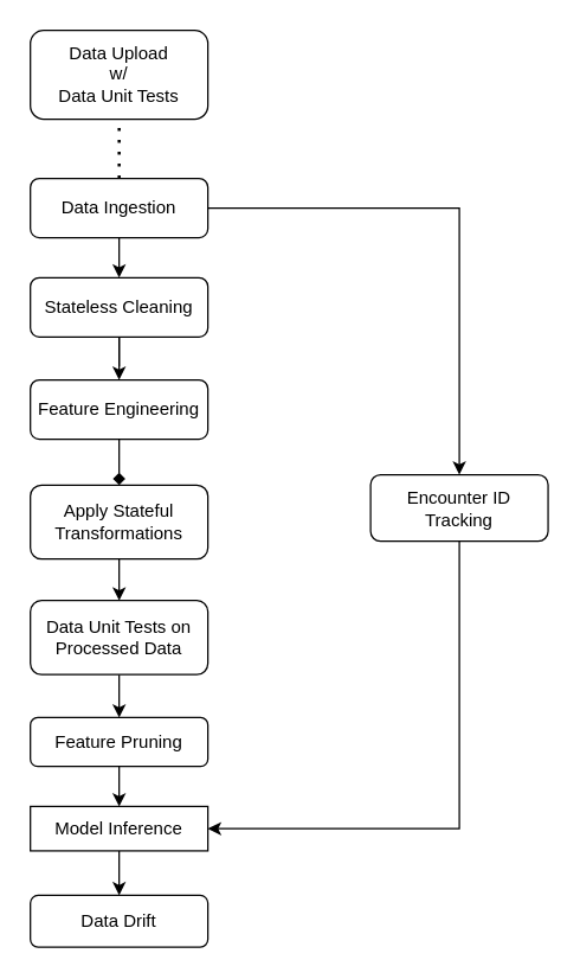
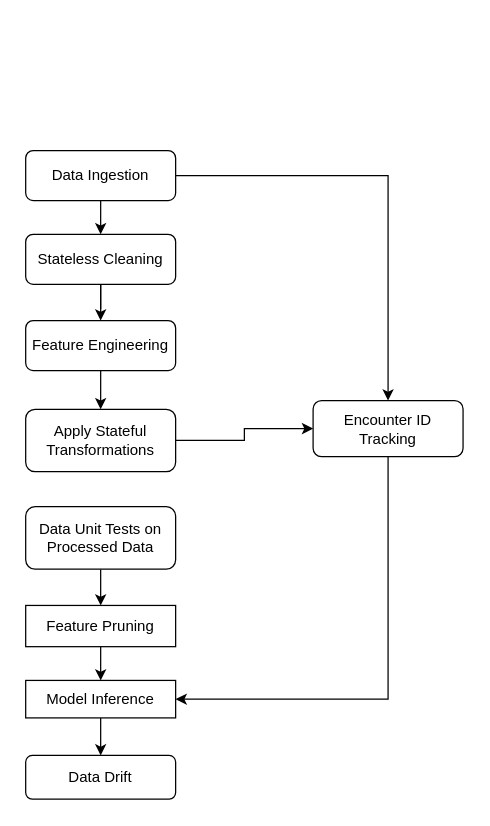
- <mxCell id="18" value="Data Upload&lt;div&gt;w/&lt;/div&gt;&lt;div&gt;Data Unit Tests&lt;/div&gt;" style="rounded=1;whiteSpace=wrap;html=1;" parent="1" vertex="1"><mxGeometry x="20" y="20" width="120" height="60" as="geometry" /></mxCell>
- <mxCell id="19" value="" style="endArrow=none;dashed=1;html=1;dashPattern=1 3;strokeWidth=2;rounded=0;entryX=0.5;entryY=1;entryDx=0;entryDy=0;exitX=0.5;exitY=0;exitDx=0;exitDy=0;" parent="1" source="4" target="18" edge="1"><mxGeometry width="50" height="50" relative="1" as="geometry"><mxPoint x="240" y="210" as="sourcePoint" /><mxPoint x="290" y="160" as="targetPoint" /></mxGeometry></mxCell>
- <mxCell id="9" value="" style="edgeStyle=orthogonalEdgeStyle;rounded=0;orthogonalLoop=1;jettySize=auto;html=1;exitX=0.5;exitY=1;exitDx=0;exitDy=0;endArrow=diamond;" parent="1" source="8" target="11" edge="1"><mxGeometry relative="1" as="geometry"><mxPoint x="80" y="363" as="sourcePoint" /></mxGeometry></mxCell>
+ <mxCell id="9" value="" style="edgeStyle=orthogonalEdgeStyle;rounded=0;orthogonalLoop=1;jettySize=auto;html=1;exitX=0.5;exitY=1;exitDx=0;exitDy=0;" parent="1" source="8" target="11" edge="1"><mxGeometry relative="1" as="geometry"><mxPoint x="80" y="363" as="sourcePoint" /></mxGeometry></mxCell>
- <mxCell id="10" value="" style="edgeStyle=orthogonalEdgeStyle;rounded=0;orthogonalLoop=1;jettySize=auto;html=1;" parent="1" source="11" target="13" edge="1"><mxGeometry relative="1" as="geometry" /></mxCell>
+ <mxCell id="10" value="" style="edgeStyle=orthogonalEdgeStyle;rounded=0;orthogonalLoop=1;jettySize=auto;html=1;" parent="1" source="11" target="20" edge="1"><mxGeometry relative="1" as="geometry" /></mxCell>
- <mxCell id="15" value="Feature Pruning" style="rounded=1;whiteSpace=wrap;html=1;" parent="1" vertex="1"><mxGeometry x="20" y="484" width="120" height="33" as="geometry" /></mxCell>
+ <mxCell id="15" value="Feature Pruning" style="whiteSpace=wrap;html=1;rounded=0;" parent="1" vertex="1"><mxGeometry x="20" y="484" width="120" height="33" as="geometry" /></mxCell>
